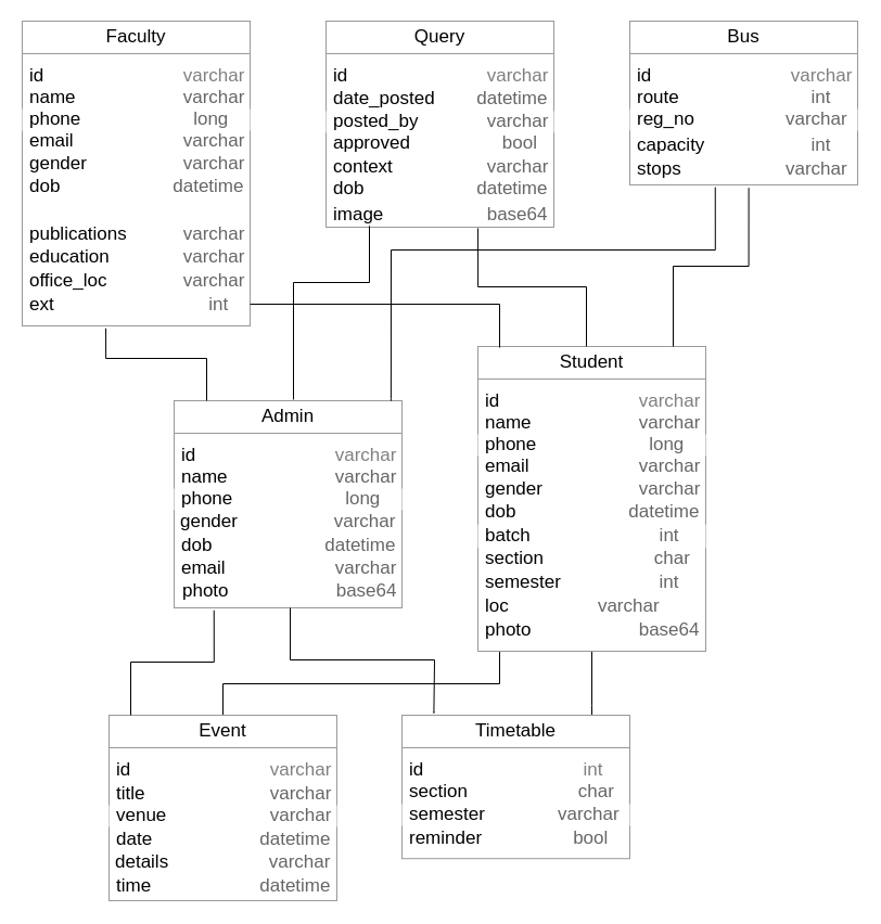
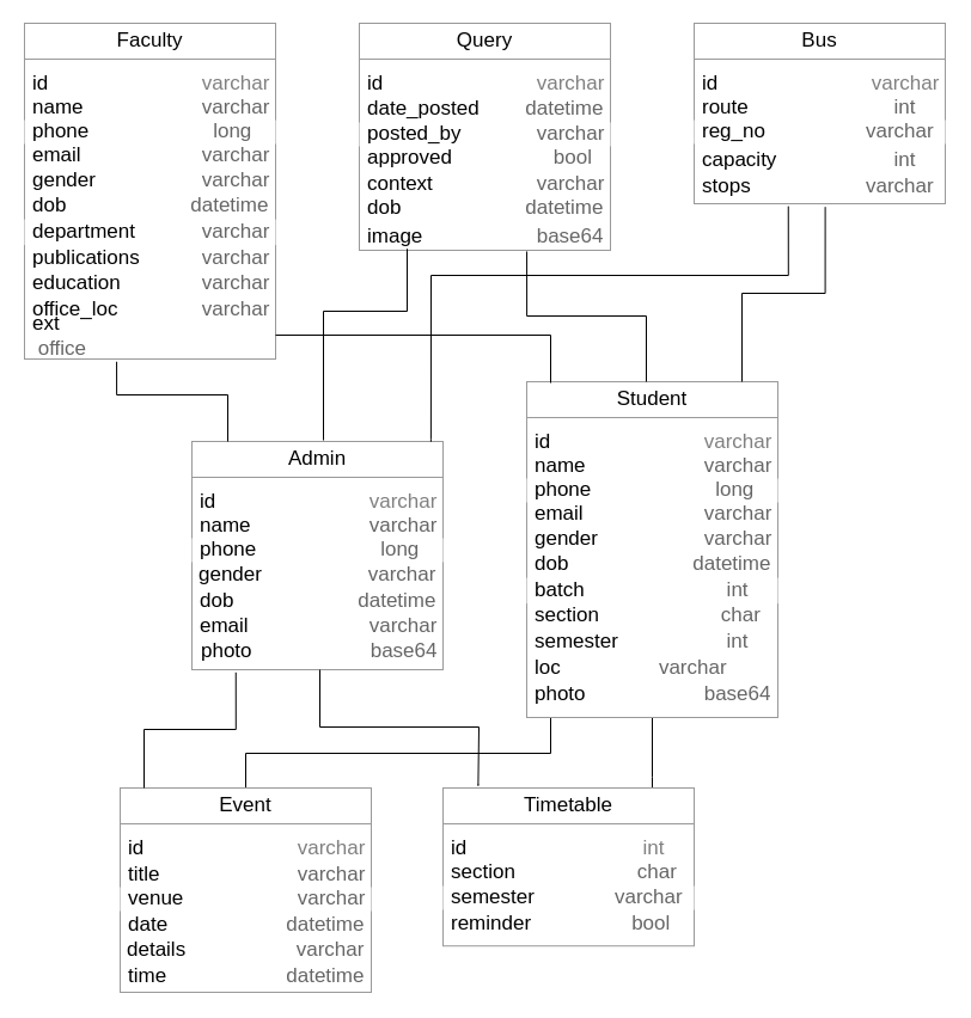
+ <mxCell id="64" value="&lt;font color=&quot;#000000&quot;&gt;department&lt;/font&gt;&lt;span style=&quot;white-space: pre;&quot;&gt;&lt;span style=&quot;white-space: pre;&quot;&gt;&#09;&lt;/span&gt;      varchar&lt;/span&gt;" style="strokeWidth=1;shadow=0;dashed=0;align=center;html=1;shape=mxgraph.mockup.forms.rrect;rSize=0;fontSize=17;fontColor=#666666;align=left;spacingLeft=5;fillColor=#FFFFFF;strokeColor=none;resizeWidth=1;whiteSpace=wrap;" vertex="1" parent="56"><mxGeometry y="163.082" width="210" height="21.538" as="geometry" /></mxCell>
- <mxCell id="68" value="&lt;font color=&quot;#000000&quot;&gt;ext&lt;/font&gt;&lt;span style=&quot;white-space: pre;&quot;&gt;&#09;&lt;/span&gt;&lt;span style=&quot;white-space: pre;&quot;&gt;&#09;&lt;/span&gt;&amp;nbsp; &amp;nbsp; &amp;nbsp; &lt;span style=&quot;white-space: pre;&quot;&gt;&#09;&lt;/span&gt;&lt;span style=&quot;white-space: pre;&quot;&gt;&#09;&lt;/span&gt;&amp;nbsp; &amp;nbsp;int" style="strokeWidth=1;shadow=0;dashed=0;align=center;html=1;shape=mxgraph.mockup.forms.anchor;fontSize=17;fontColor=#666666;align=left;spacingLeft=5;resizeWidth=1;whiteSpace=wrap;" vertex="1" parent="56"><mxGeometry y="250.004" width="210" height="21.538" as="geometry" /></mxCell>
+ <mxCell id="68" value="&lt;font color=&quot;#000000&quot;&gt;ext&lt;/font&gt;&lt;span style=&quot;white-space: pre;&quot;&gt;&#09;&lt;/span&gt;&lt;span style=&quot;white-space: pre;&quot;&gt;&#09;&lt;/span&gt;&amp;nbsp; &amp;nbsp; &amp;nbsp; &lt;span style=&quot;white-space: pre;&quot;&gt;&#09;&lt;/span&gt;&lt;span style=&quot;white-space: pre;&quot;&gt;&#09;&lt;/span&gt;&amp;nbsp; &amp;nbsp;office" style="strokeWidth=1;shadow=0;dashed=0;align=center;html=1;shape=mxgraph.mockup.forms.anchor;fontSize=17;fontColor=#666666;align=left;spacingLeft=5;resizeWidth=1;whiteSpace=wrap;" vertex="1" parent="56"><mxGeometry y="250.004" width="210" height="21.538" as="geometry" /></mxCell>
